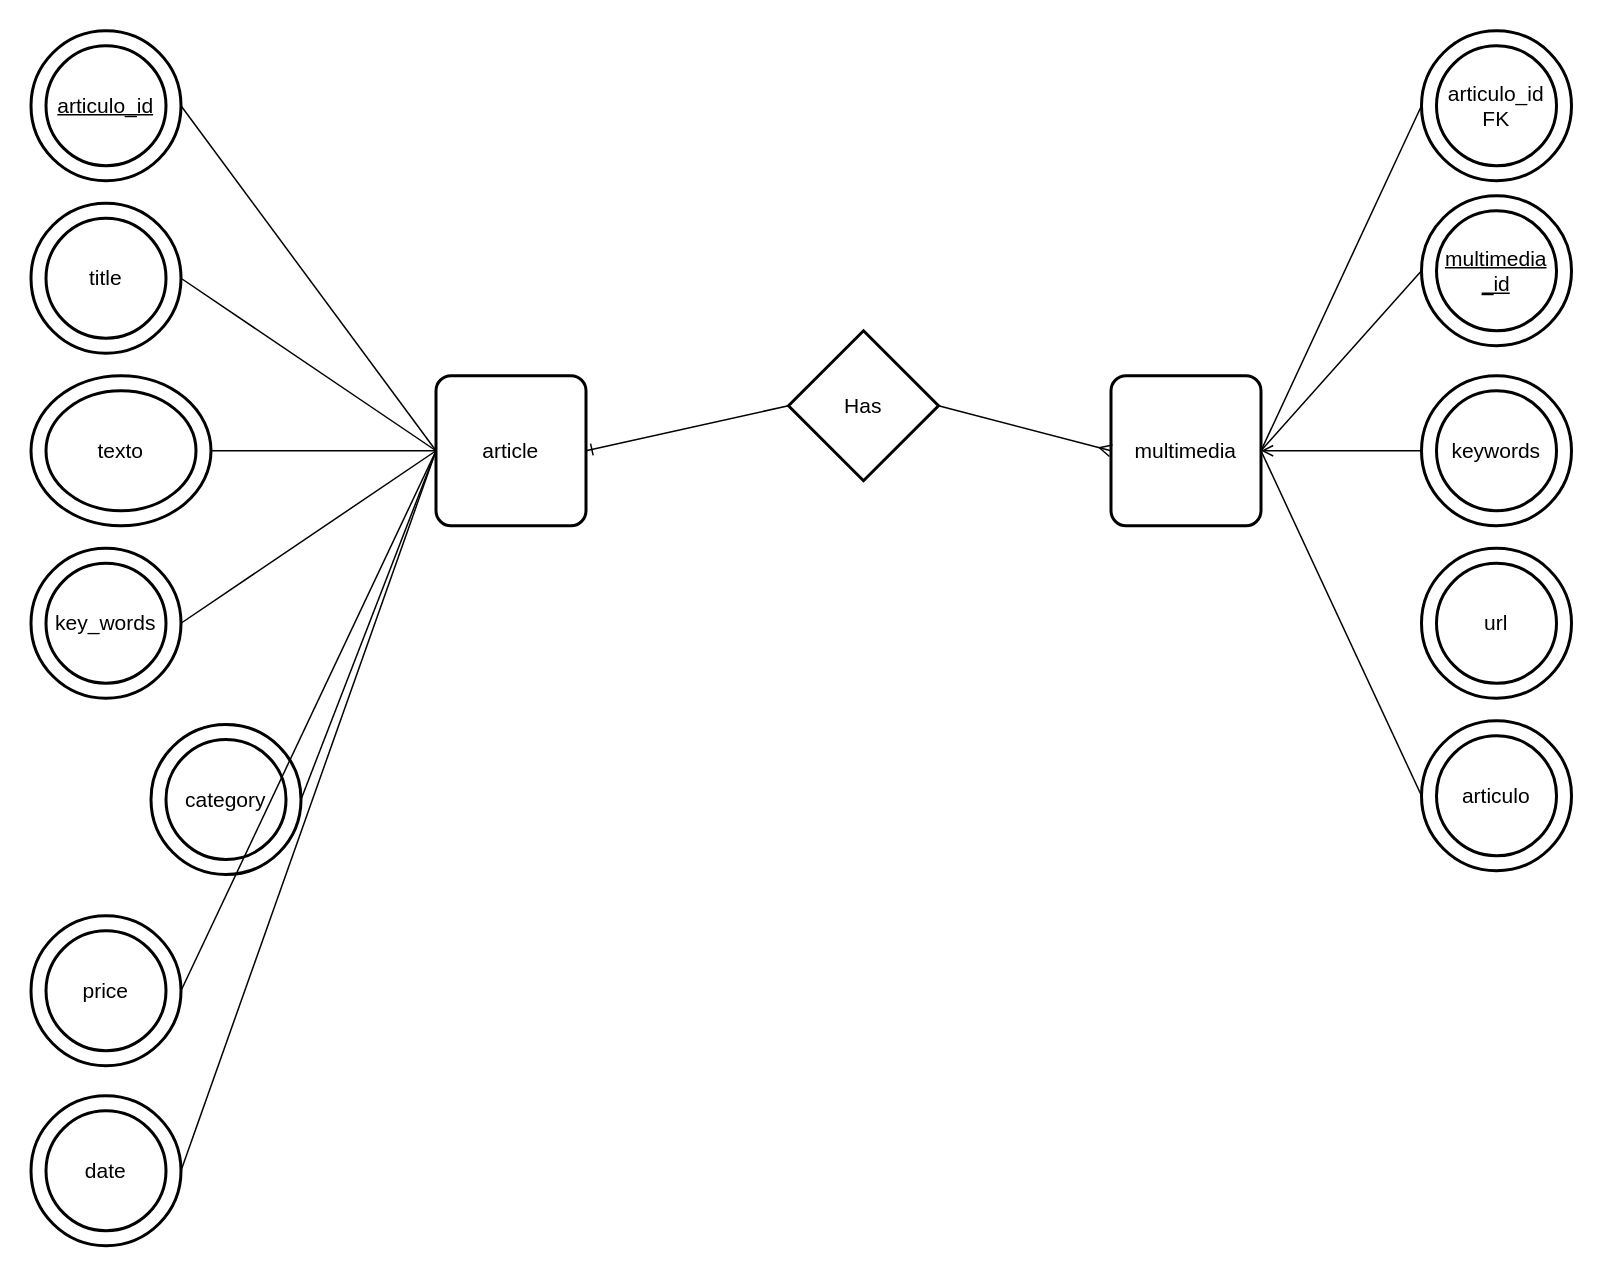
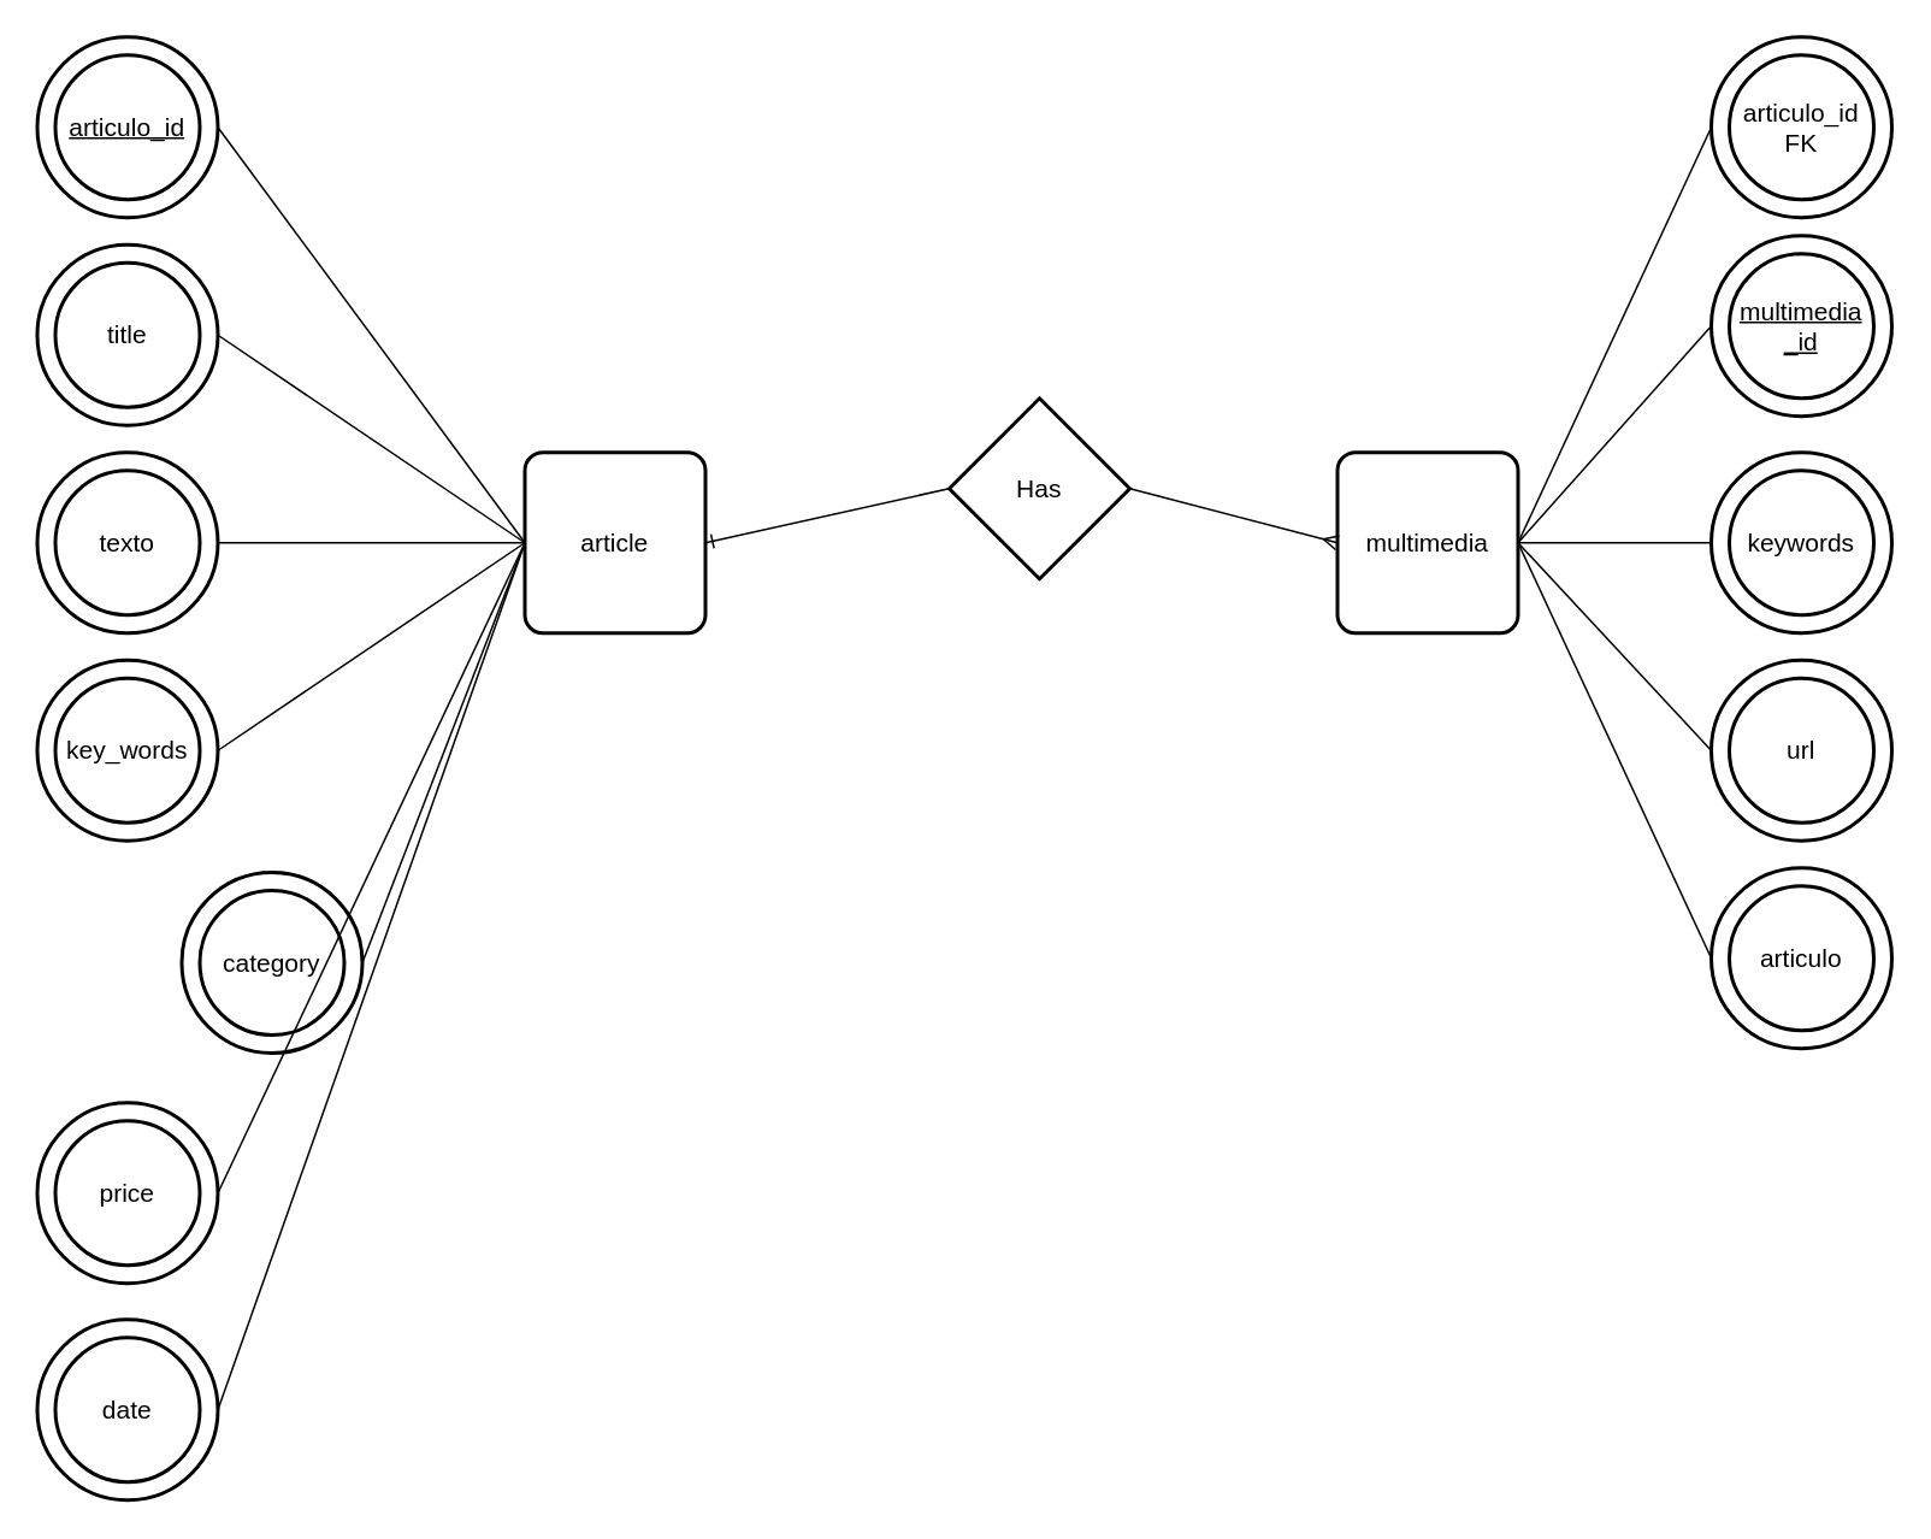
- <mxCell id="13" value="texto" style="ellipse;shape=doubleEllipse;margin=10;strokeWidth=2;fontSize=14;whiteSpace=wrap;html=1;align=center;" parent="1" vertex="1"><mxGeometry x="20" y="250" width="120" height="100" as="geometry" /></mxCell>
+ <mxCell id="13" value="texto" style="ellipse;shape=doubleEllipse;margin=10;strokeWidth=2;fontSize=14;whiteSpace=wrap;html=1;align=center;" parent="1" vertex="1"><mxGeometry x="20" y="250" width="100" height="100" as="geometry" /></mxCell>
- <mxCell id="22" style="edgeStyle=none;rounded=0;orthogonalLoop=1;jettySize=auto;html=1;exitX=0;exitY=0.5;exitDx=0;exitDy=0;endArrow=open;endFill=0;" edge="1" parent="1" source="23" target="3"><mxGeometry relative="1" as="geometry" /></mxCell>
+ <mxCell id="22" style="edgeStyle=none;rounded=0;orthogonalLoop=1;jettySize=auto;html=1;exitX=0;exitY=0.5;exitDx=0;exitDy=0;endArrow=none;endFill=0;" edge="1" parent="1" source="23" target="3"><mxGeometry relative="1" as="geometry" /></mxCell>
+ <mxCell id="20" style="edgeStyle=none;rounded=0;orthogonalLoop=1;jettySize=auto;html=1;exitX=0;exitY=0.5;exitDx=0;exitDy=0;entryX=1;entryY=0.5;entryDx=0;entryDy=0;endArrow=none;endFill=0;" edge="1" parent="1" source="21" target="3"><mxGeometry relative="1" as="geometry" /></mxCell>
